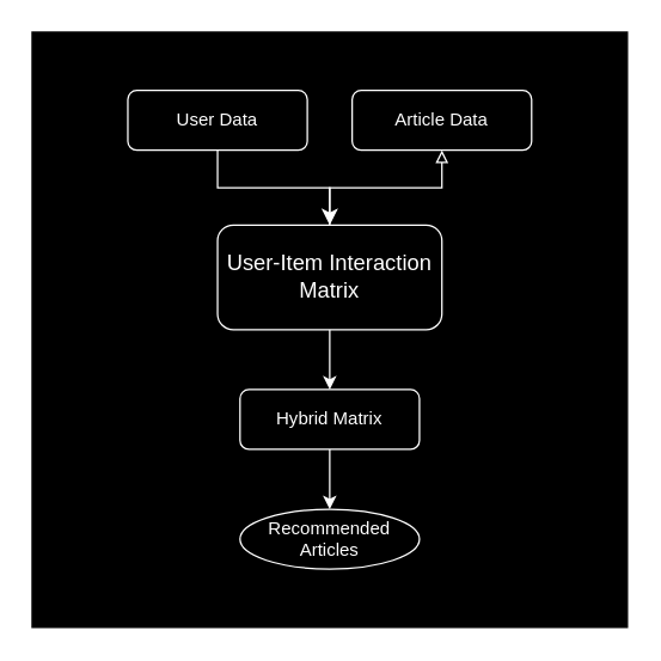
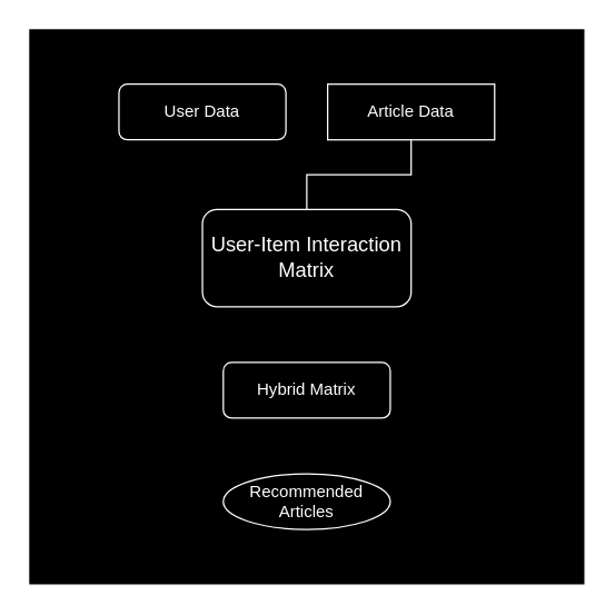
- <mxCell id="6" value="Article Data" style="rounded=1;whiteSpace=wrap;html=1;fontSize=12;glass=0;strokeWidth=1;shadow=0;labelBackgroundColor=none;fillColor=#000000;strokeColor=#FFFFFF;fontColor=#ffffff;" parent="1" vertex="1"><mxGeometry x="235" y="60" width="120" height="40" as="geometry" /></mxCell>
+ <mxCell id="6" value="Article Data" style="whiteSpace=wrap;html=1;fontSize=12;glass=0;strokeWidth=1;shadow=0;labelBackgroundColor=none;fillColor=#000000;strokeColor=#FFFFFF;fontColor=#ffffff;rounded=0;" parent="1" vertex="1"><mxGeometry x="235" y="60" width="120" height="40" as="geometry" /></mxCell>
- <mxCell id="5" value="" style="edgeStyle=orthogonalEdgeStyle;rounded=0;html=1;jettySize=auto;orthogonalLoop=1;fontSize=11;endArrow=block;endFill=0;strokeWidth=1;shadow=0;labelBackgroundColor=none;startArrow=none;startFill=0;exitX=0.5;exitY=0;exitDx=0;exitDy=0;fontColor=default;fillColor=#6d8764;strokeColor=#FFFFFF;" parent="1" source="8" target="6" edge="1"><mxGeometry y="10" relative="1" as="geometry"><mxPoint as="offset" /><mxPoint x="225" y="190" as="sourcePoint" /></mxGeometry></mxCell>
+ <mxCell id="5" value="" style="edgeStyle=orthogonalEdgeStyle;rounded=0;html=1;jettySize=auto;orthogonalLoop=1;fontSize=11;endArrow=none;endFill=0;strokeWidth=1;shadow=0;labelBackgroundColor=none;startArrow=none;startFill=0;exitX=0.5;exitY=0;exitDx=0;exitDy=0;fontColor=default;fillColor=#6d8764;strokeColor=#FFFFFF;" parent="1" source="8" target="6" edge="1"><mxGeometry y="10" relative="1" as="geometry"><mxPoint as="offset" /><mxPoint x="225" y="190" as="sourcePoint" /></mxGeometry></mxCell>
- <mxCell id="3" value="" style="rounded=0;html=1;jettySize=auto;orthogonalLoop=1;fontSize=11;endArrow=classic;endFill=1;endSize=8;strokeWidth=1;shadow=0;labelBackgroundColor=none;edgeStyle=orthogonalEdgeStyle;entryX=0.5;entryY=0;entryDx=0;entryDy=0;fontColor=default;fillColor=#6d8764;strokeColor=#FFFFFF;" parent="1" source="4" target="8" edge="1"><mxGeometry relative="1" as="geometry"><mxPoint x="225" y="190" as="targetPoint" /></mxGeometry></mxCell>
- <mxCell id="7" style="edgeStyle=orthogonalEdgeStyle;rounded=0;orthogonalLoop=1;jettySize=auto;html=1;entryX=0.5;entryY=0;entryDx=0;entryDy=0;labelBackgroundColor=none;fontColor=default;fillColor=#6d8764;strokeColor=#FFFFFF;" edge="1" parent="1" source="8" target="10"><mxGeometry relative="1" as="geometry" /></mxCell>
- <mxCell id="9" style="edgeStyle=orthogonalEdgeStyle;rounded=0;orthogonalLoop=1;jettySize=auto;html=1;entryX=0.5;entryY=0;entryDx=0;entryDy=0;labelBackgroundColor=none;fontColor=default;fillColor=#6d8764;strokeColor=#FFFFFF;" edge="1" parent="1" source="10" target="11"><mxGeometry relative="1" as="geometry" /></mxCell>
